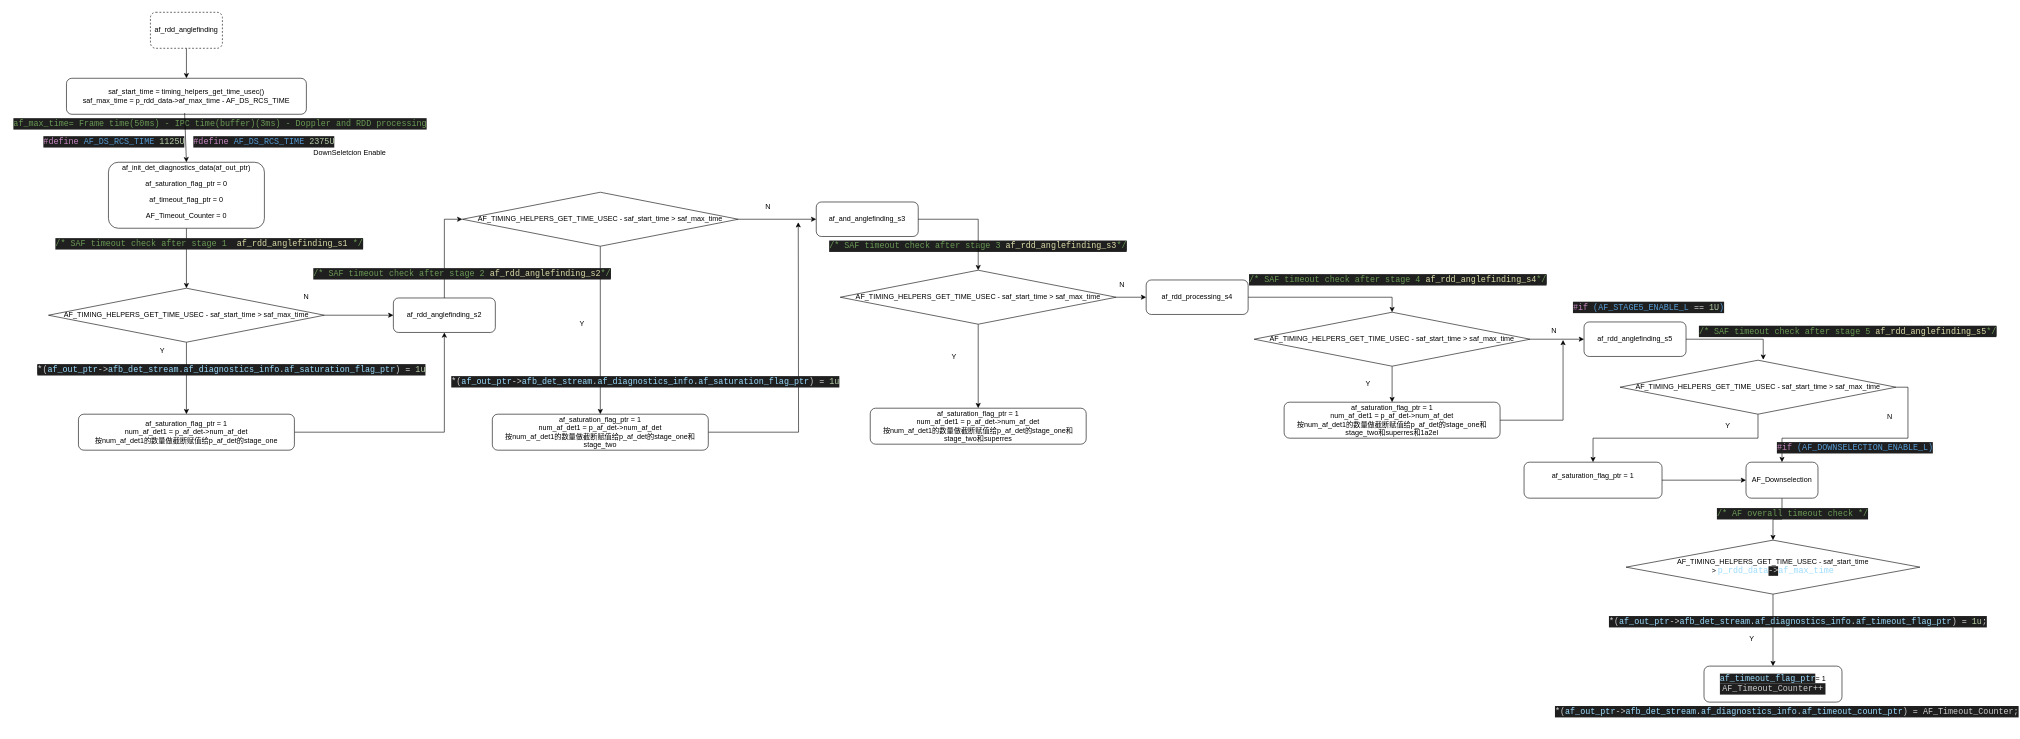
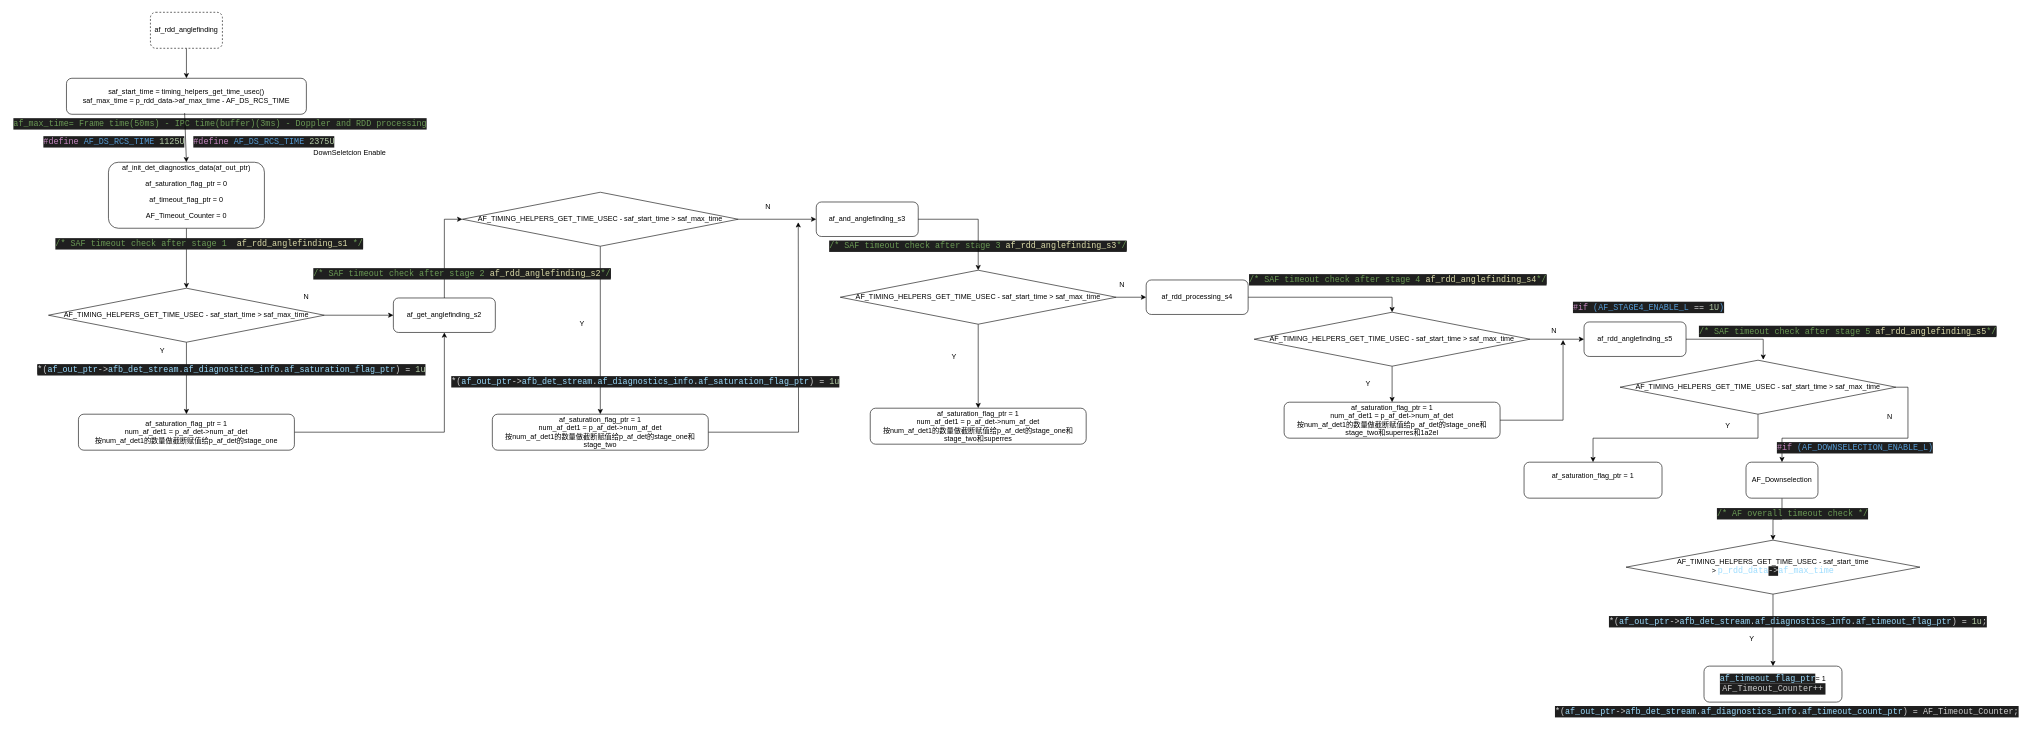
- <mxCell id="51" value="&lt;div style=&quot;color: #cccccc;background-color: #1f1f1f;font-family: Consolas, 'Courier New', monospace;font-weight: normal;font-size: 14px;line-height: 19px;white-space: pre;&quot;&gt;&lt;div&gt;&lt;span style=&quot;color: #c586c0;&quot;&gt;#if&lt;/span&gt;&lt;span style=&quot;color: #569cd6;&quot;&gt; (AF_STAGE5_ENABLE_L &lt;/span&gt;&lt;span style=&quot;color: #d4d4d4;&quot;&gt;==&lt;/span&gt;&lt;span style=&quot;color: #569cd6;&quot;&gt; &lt;/span&gt;&lt;span style=&quot;color: #b5cea8;&quot;&gt;1U&lt;/span&gt;&lt;span style=&quot;color: #569cd6;&quot;&gt;)&lt;/span&gt;&lt;/div&gt;&lt;/div&gt;" style="text;whiteSpace=wrap;html=1;" vertex="1" parent="1"><mxGeometry x="2620" y="496.25" width="260" height="40" as="geometry" /></mxCell>
+ <mxCell id="51" value="&lt;div style=&quot;color: #cccccc;background-color: #1f1f1f;font-family: Consolas, 'Courier New', monospace;font-weight: normal;font-size: 14px;line-height: 19px;white-space: pre;&quot;&gt;&lt;div&gt;&lt;span style=&quot;color: #c586c0;&quot;&gt;#if&lt;/span&gt;&lt;span style=&quot;color: #569cd6;&quot;&gt; (AF_STAGE4_ENABLE_L &lt;/span&gt;&lt;span style=&quot;color: #d4d4d4;&quot;&gt;==&lt;/span&gt;&lt;span style=&quot;color: #569cd6;&quot;&gt; &lt;/span&gt;&lt;span style=&quot;color: #b5cea8;&quot;&gt;1U&lt;/span&gt;&lt;span style=&quot;color: #569cd6;&quot;&gt;)&lt;/span&gt;&lt;/div&gt;&lt;/div&gt;" style="text;whiteSpace=wrap;html=1;" vertex="1" parent="1"><mxGeometry x="2620" y="496.25" width="260" height="40" as="geometry" /></mxCell>
- <mxCell id="22" value="af_rdd_anglefinding_s2" style="rounded=1;whiteSpace=wrap;html=1;" vertex="1" parent="1"><mxGeometry x="655" y="496.25" width="170" height="57.5" as="geometry" /></mxCell>
+ <mxCell id="22" value="af_get_anglefinding_s2" style="rounded=1;whiteSpace=wrap;html=1;" vertex="1" parent="1"><mxGeometry x="655" y="496.25" width="170" height="57.5" as="geometry" /></mxCell>
- <mxCell id="58" style="edgeStyle=orthogonalEdgeStyle;rounded=0;orthogonalLoop=1;jettySize=auto;html=1;exitX=1;exitY=0.5;exitDx=0;exitDy=0;entryX=0;entryY=0.5;entryDx=0;entryDy=0;" edge="1" parent="1" source="59" target="63"><mxGeometry relative="1" as="geometry" /></mxCell>
